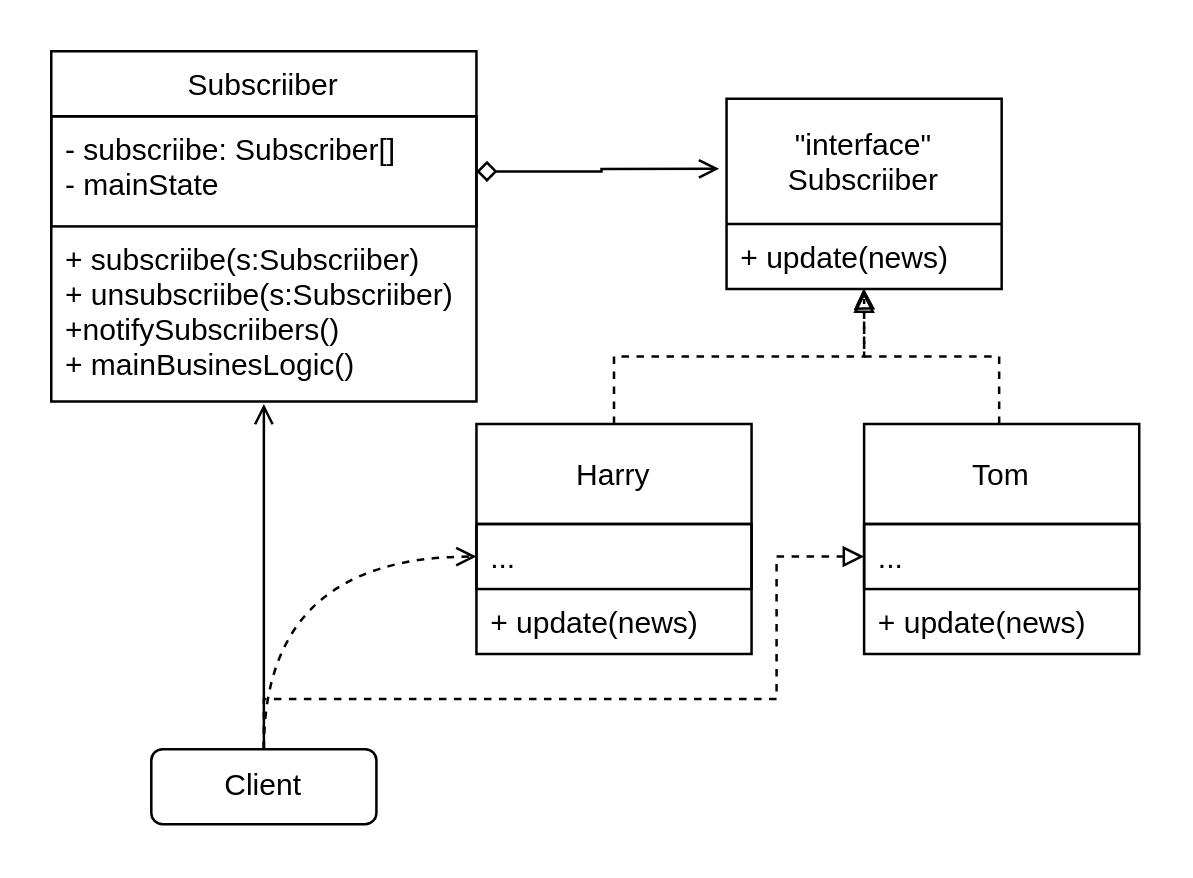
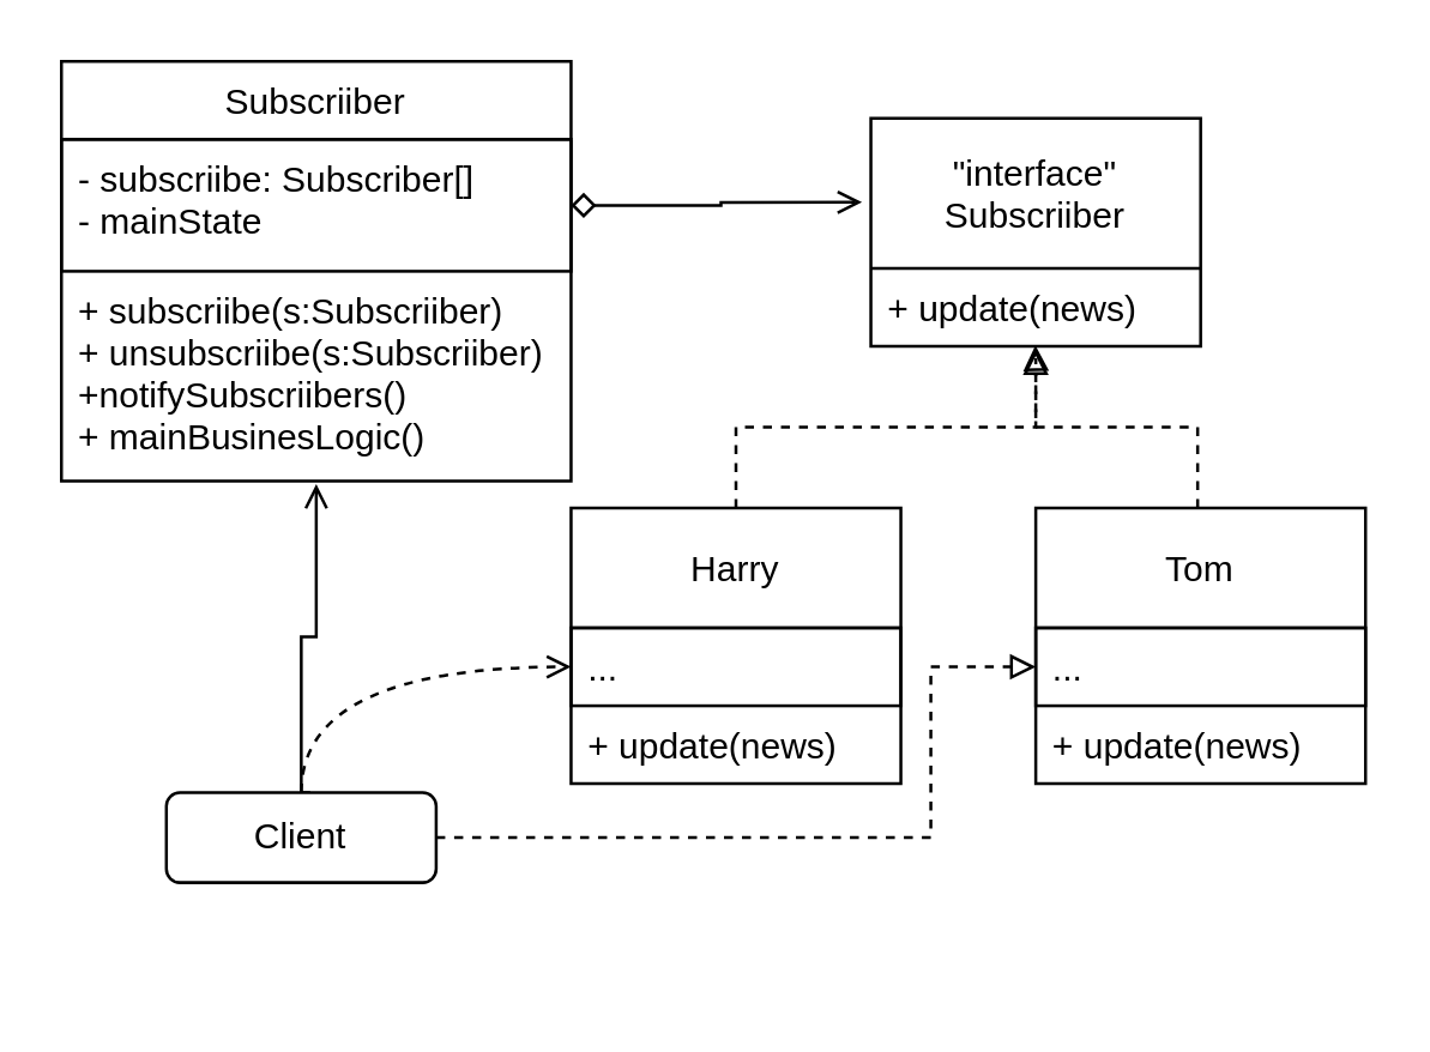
- <mxCell id="5" value="Client" style="rounded=1;whiteSpace=wrap;html=1;" vertex="1" parent="1"><mxGeometry x="60" y="299" width="90" height="30" as="geometry" /></mxCell>
+ <mxCell id="5" value="Client" style="rounded=1;whiteSpace=wrap;html=1;" vertex="1" parent="1"><mxGeometry x="55" y="264" width="90" height="30" as="geometry" /></mxCell>
